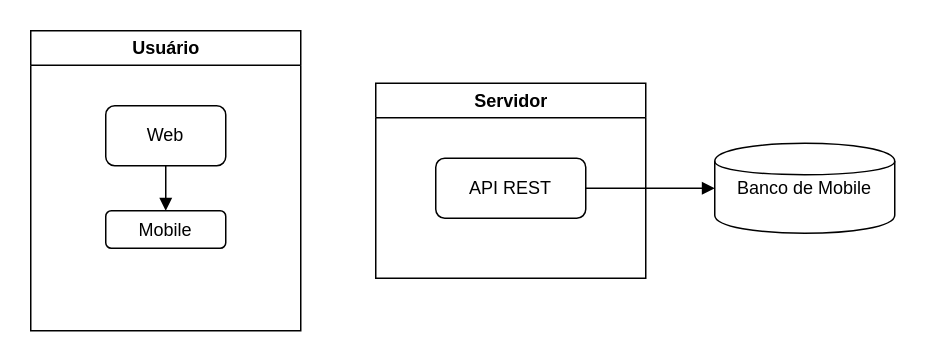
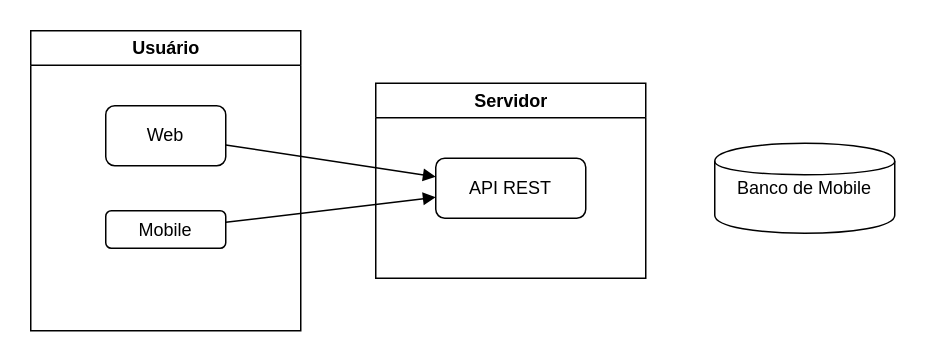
- <mxCell id="8" style="endArrow=block;html=1;" parent="1" source="3" target="4" edge="1"><mxGeometry relative="1" as="geometry" /></mxCell>
+ <mxCell id="8" style="endArrow=block;html=1;" parent="1" source="3" target="6" edge="1"><mxGeometry relative="1" as="geometry" /></mxCell>
- <mxCell id="10" style="endArrow=block;html=1;" parent="1" source="6" target="7" edge="1"><mxGeometry relative="1" as="geometry" /></mxCell>
+ <mxCell id="9" style="endArrow=block;html=1;" parent="1" source="4" target="6" edge="1"><mxGeometry relative="1" as="geometry" /></mxCell>
